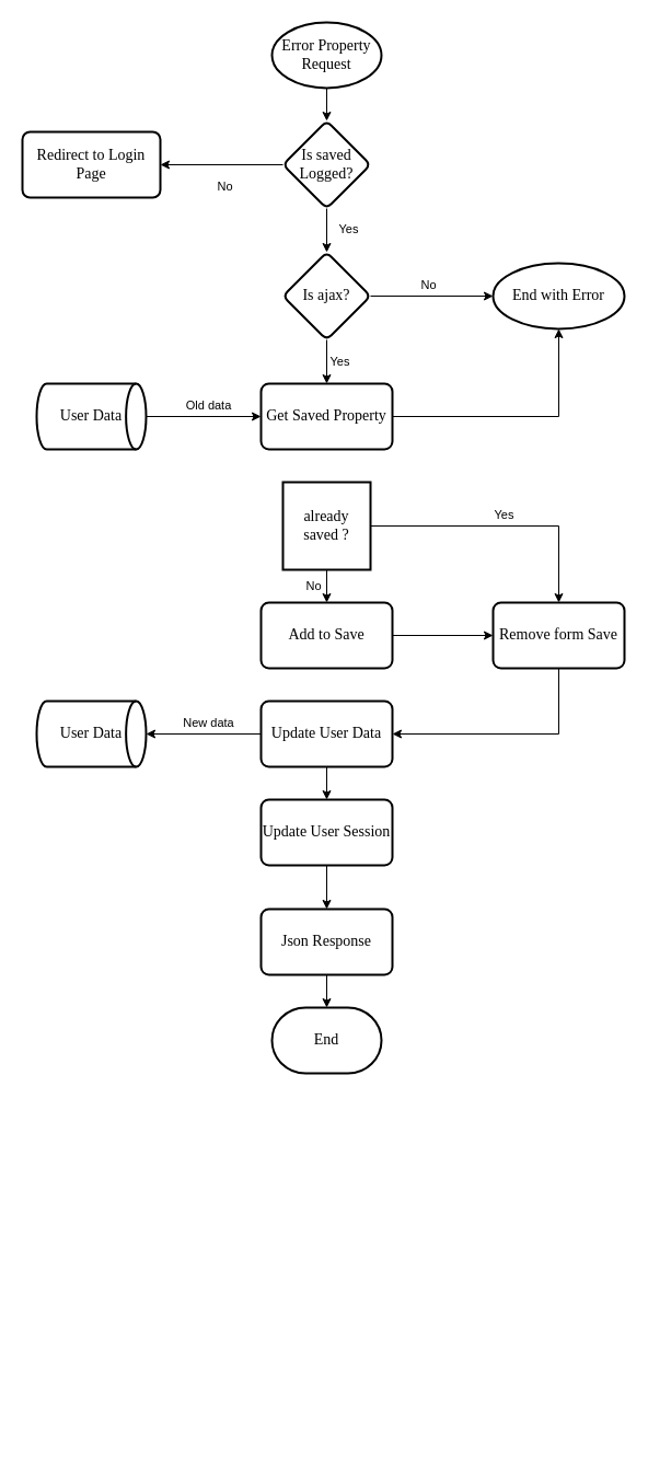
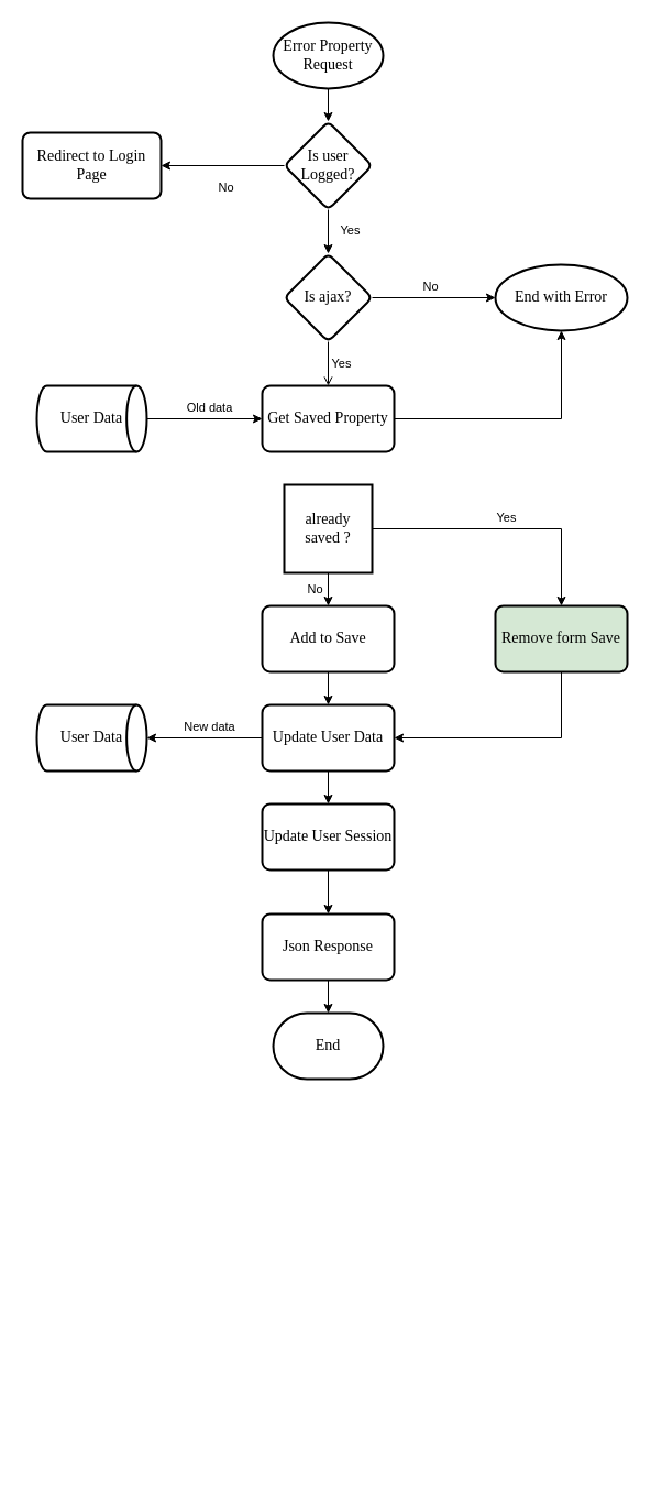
- <mxCell id="7" value="Is saved&lt;br&gt;Logged?" style="rhombus;whiteSpace=wrap;html=1;fontSize=14;fontFamily=Times New Roman;strokeWidth=2;rounded=1;arcSize=12;" parent="1" vertex="1"><mxGeometry x="258" y="110" width="80" height="80" as="geometry" /></mxCell>
+ <mxCell id="7" value="Is user&lt;br&gt;Logged?" style="rhombus;whiteSpace=wrap;html=1;fontSize=14;fontFamily=Times New Roman;strokeWidth=2;rounded=1;arcSize=12;" parent="1" vertex="1"><mxGeometry x="258" y="110" width="80" height="80" as="geometry" /></mxCell>
- <mxCell id="9" value="Yes" style="edgeStyle=orthogonalEdgeStyle;rounded=0;orthogonalLoop=1;jettySize=auto;html=1;" parent="1" source="11" target="13" edge="1"><mxGeometry y="12" relative="1" as="geometry"><mxPoint as="offset" /></mxGeometry></mxCell>
+ <mxCell id="9" value="Yes" style="edgeStyle=orthogonalEdgeStyle;rounded=0;orthogonalLoop=1;jettySize=auto;html=1;endArrow=open;" parent="1" source="11" target="13" edge="1"><mxGeometry y="12" relative="1" as="geometry"><mxPoint as="offset" /></mxGeometry></mxCell>
- <mxCell id="23" value="" style="edgeStyle=orthogonalEdgeStyle;rounded=0;orthogonalLoop=1;jettySize=auto;html=1;" parent="1" source="24" target="22" edge="1"><mxGeometry relative="1" as="geometry" /></mxCell>
+ <mxCell id="23" value="" style="edgeStyle=orthogonalEdgeStyle;rounded=0;orthogonalLoop=1;jettySize=auto;html=1;" parent="1" source="24" target="27" edge="1"><mxGeometry relative="1" as="geometry" /></mxCell>
- <mxCell id="22" value="Remove form Save" style="whiteSpace=wrap;html=1;fontSize=14;fontFamily=Times New Roman;strokeWidth=2;rounded=1;arcSize=12;" parent="1" vertex="1"><mxGeometry x="450" y="550" width="120" height="60" as="geometry" /></mxCell>
+ <mxCell id="22" value="Remove form Save" style="whiteSpace=wrap;html=1;fontSize=14;fontFamily=Times New Roman;strokeWidth=2;rounded=1;arcSize=12;fillColor=#d5e8d4;" parent="1" vertex="1"><mxGeometry x="450" y="550" width="120" height="60" as="geometry" /></mxCell>
